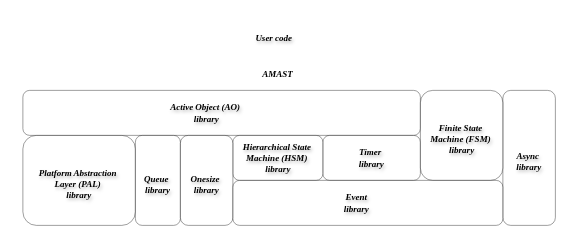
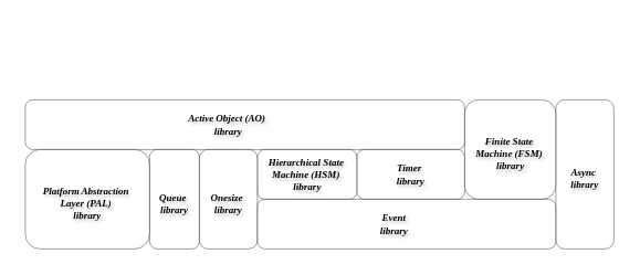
- <mxCell id="19" value="User code" style="text;align=center;html=1;verticalAlign=middle;whiteSpace=wrap;rounded=1;fontFamily=Comic Sans MS;fontColor=light-dark(#000000,#000000);textShadow=1;fontStyle=3;fontSize=12;glass=0;fillColor=none;strokeColor=none;" vertex="1" parent="1"><mxGeometry x="310" y="35" width="110" height="30" as="geometry" /></mxCell>
- <mxCell id="23" value="AMAST" style="text;strokeColor=none;align=center;fillColor=none;html=1;verticalAlign=middle;whiteSpace=wrap;rounded=0;fontStyle=3;fontFamily=Comic Sans MS;fontColor=light-dark(#000000,#A6A6A6);" vertex="1" parent="1"><mxGeometry x="340" y="84" width="60" height="30" as="geometry" /></mxCell>
